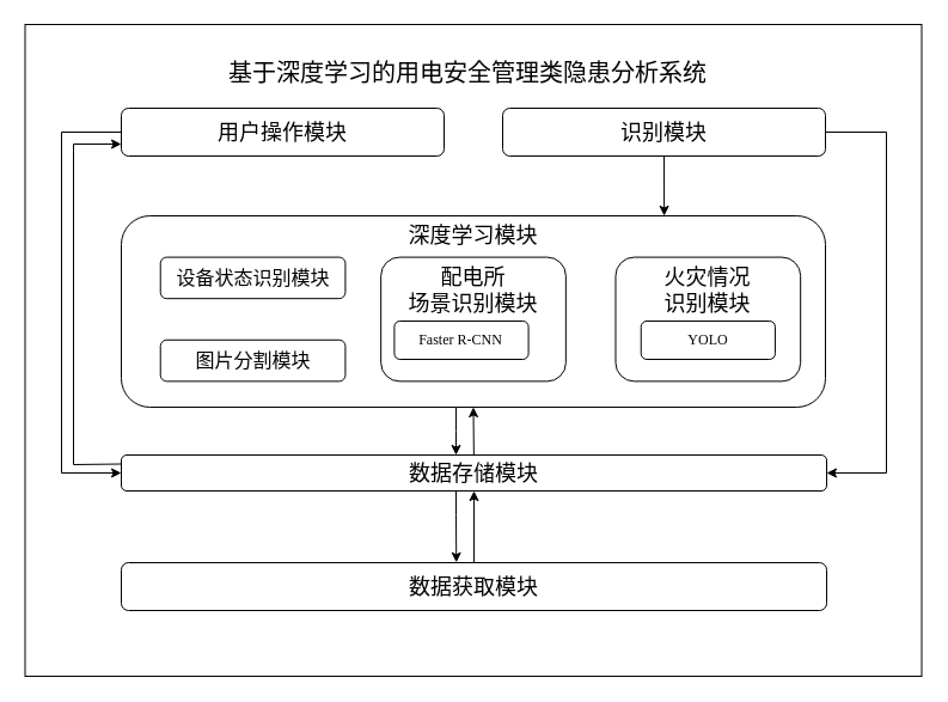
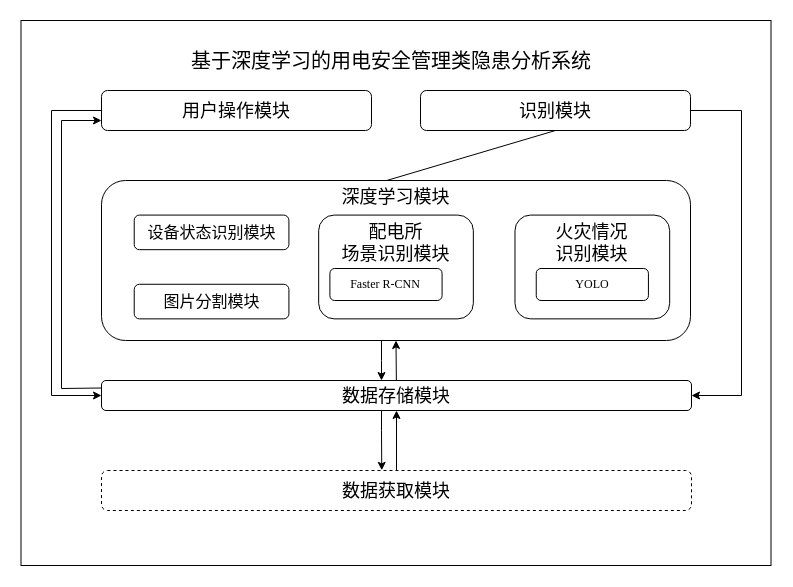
- <mxCell id="8" value="" style="endArrow=classic;html=1;rounded=0;fontFamily=宋体;exitX=0.5;exitY=1;exitDx=0;exitDy=0;entryX=0.771;entryY=0;entryDx=0;entryDy=0;entryPerimeter=0;" parent="1" source="6" target="11" edge="1"><mxGeometry width="50" height="50" relative="1" as="geometry"><mxPoint x="-129" y="-100" as="sourcePoint" /><mxPoint x="561" y="140" as="targetPoint" /></mxGeometry></mxCell>
+ <mxCell id="8" value="" style="endArrow=classic;html=1;rounded=0;fontFamily=宋体;exitX=0.5;exitY=1;exitDx=0;exitDy=0;" parent="1" source="6" target="13" edge="1"><mxGeometry width="50" height="50" relative="1" as="geometry"><mxPoint x="-129" y="-100" as="sourcePoint" /><mxPoint x="561" y="140" as="targetPoint" /></mxGeometry></mxCell>
- <mxCell id="7" value="&lt;font style=&quot;font-size: 18px;&quot;&gt;数据获取模块&lt;/font&gt;" style="rounded=1;whiteSpace=wrap;html=1;shadow=0;glass=0;strokeColor=default;fontFamily=宋体;fontSize=20;fontColor=default;fillColor=default;" parent="1" vertex="1"><mxGeometry x="101" y="470" width="590" height="40" as="geometry" /></mxCell>
+ <mxCell id="7" value="&lt;font style=&quot;font-size: 18px;&quot;&gt;数据获取模块&lt;/font&gt;" style="rounded=1;whiteSpace=wrap;html=1;shadow=0;glass=0;strokeColor=default;fontFamily=宋体;fontSize=20;fontColor=default;fillColor=default;dashed=1;" parent="1" vertex="1"><mxGeometry x="101" y="470" width="590" height="40" as="geometry" /></mxCell>
